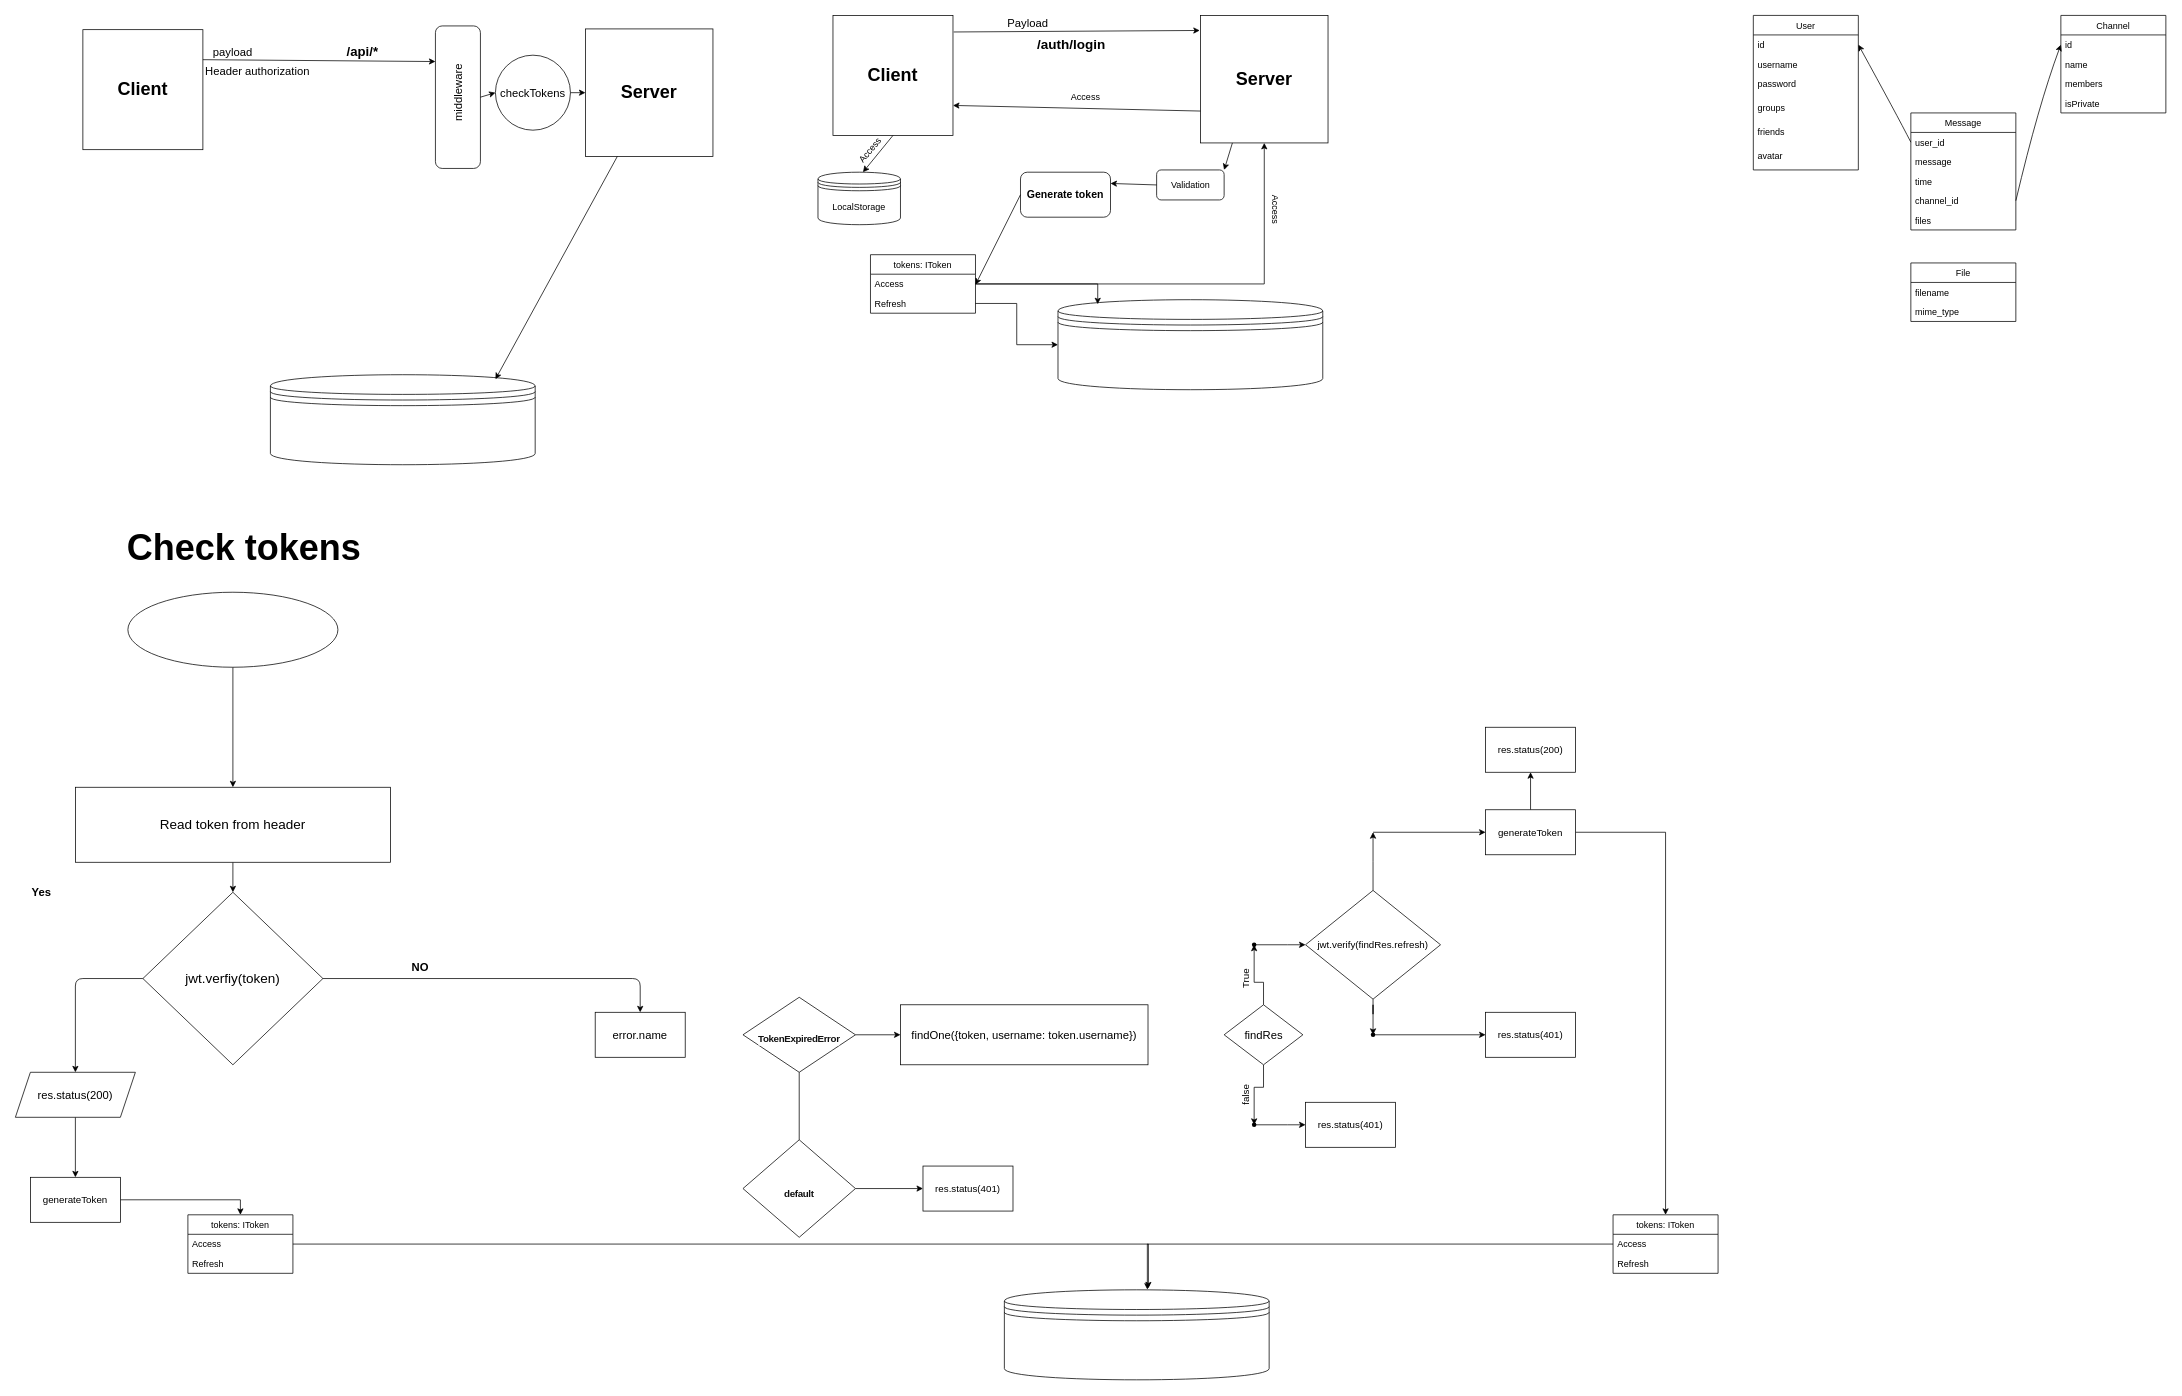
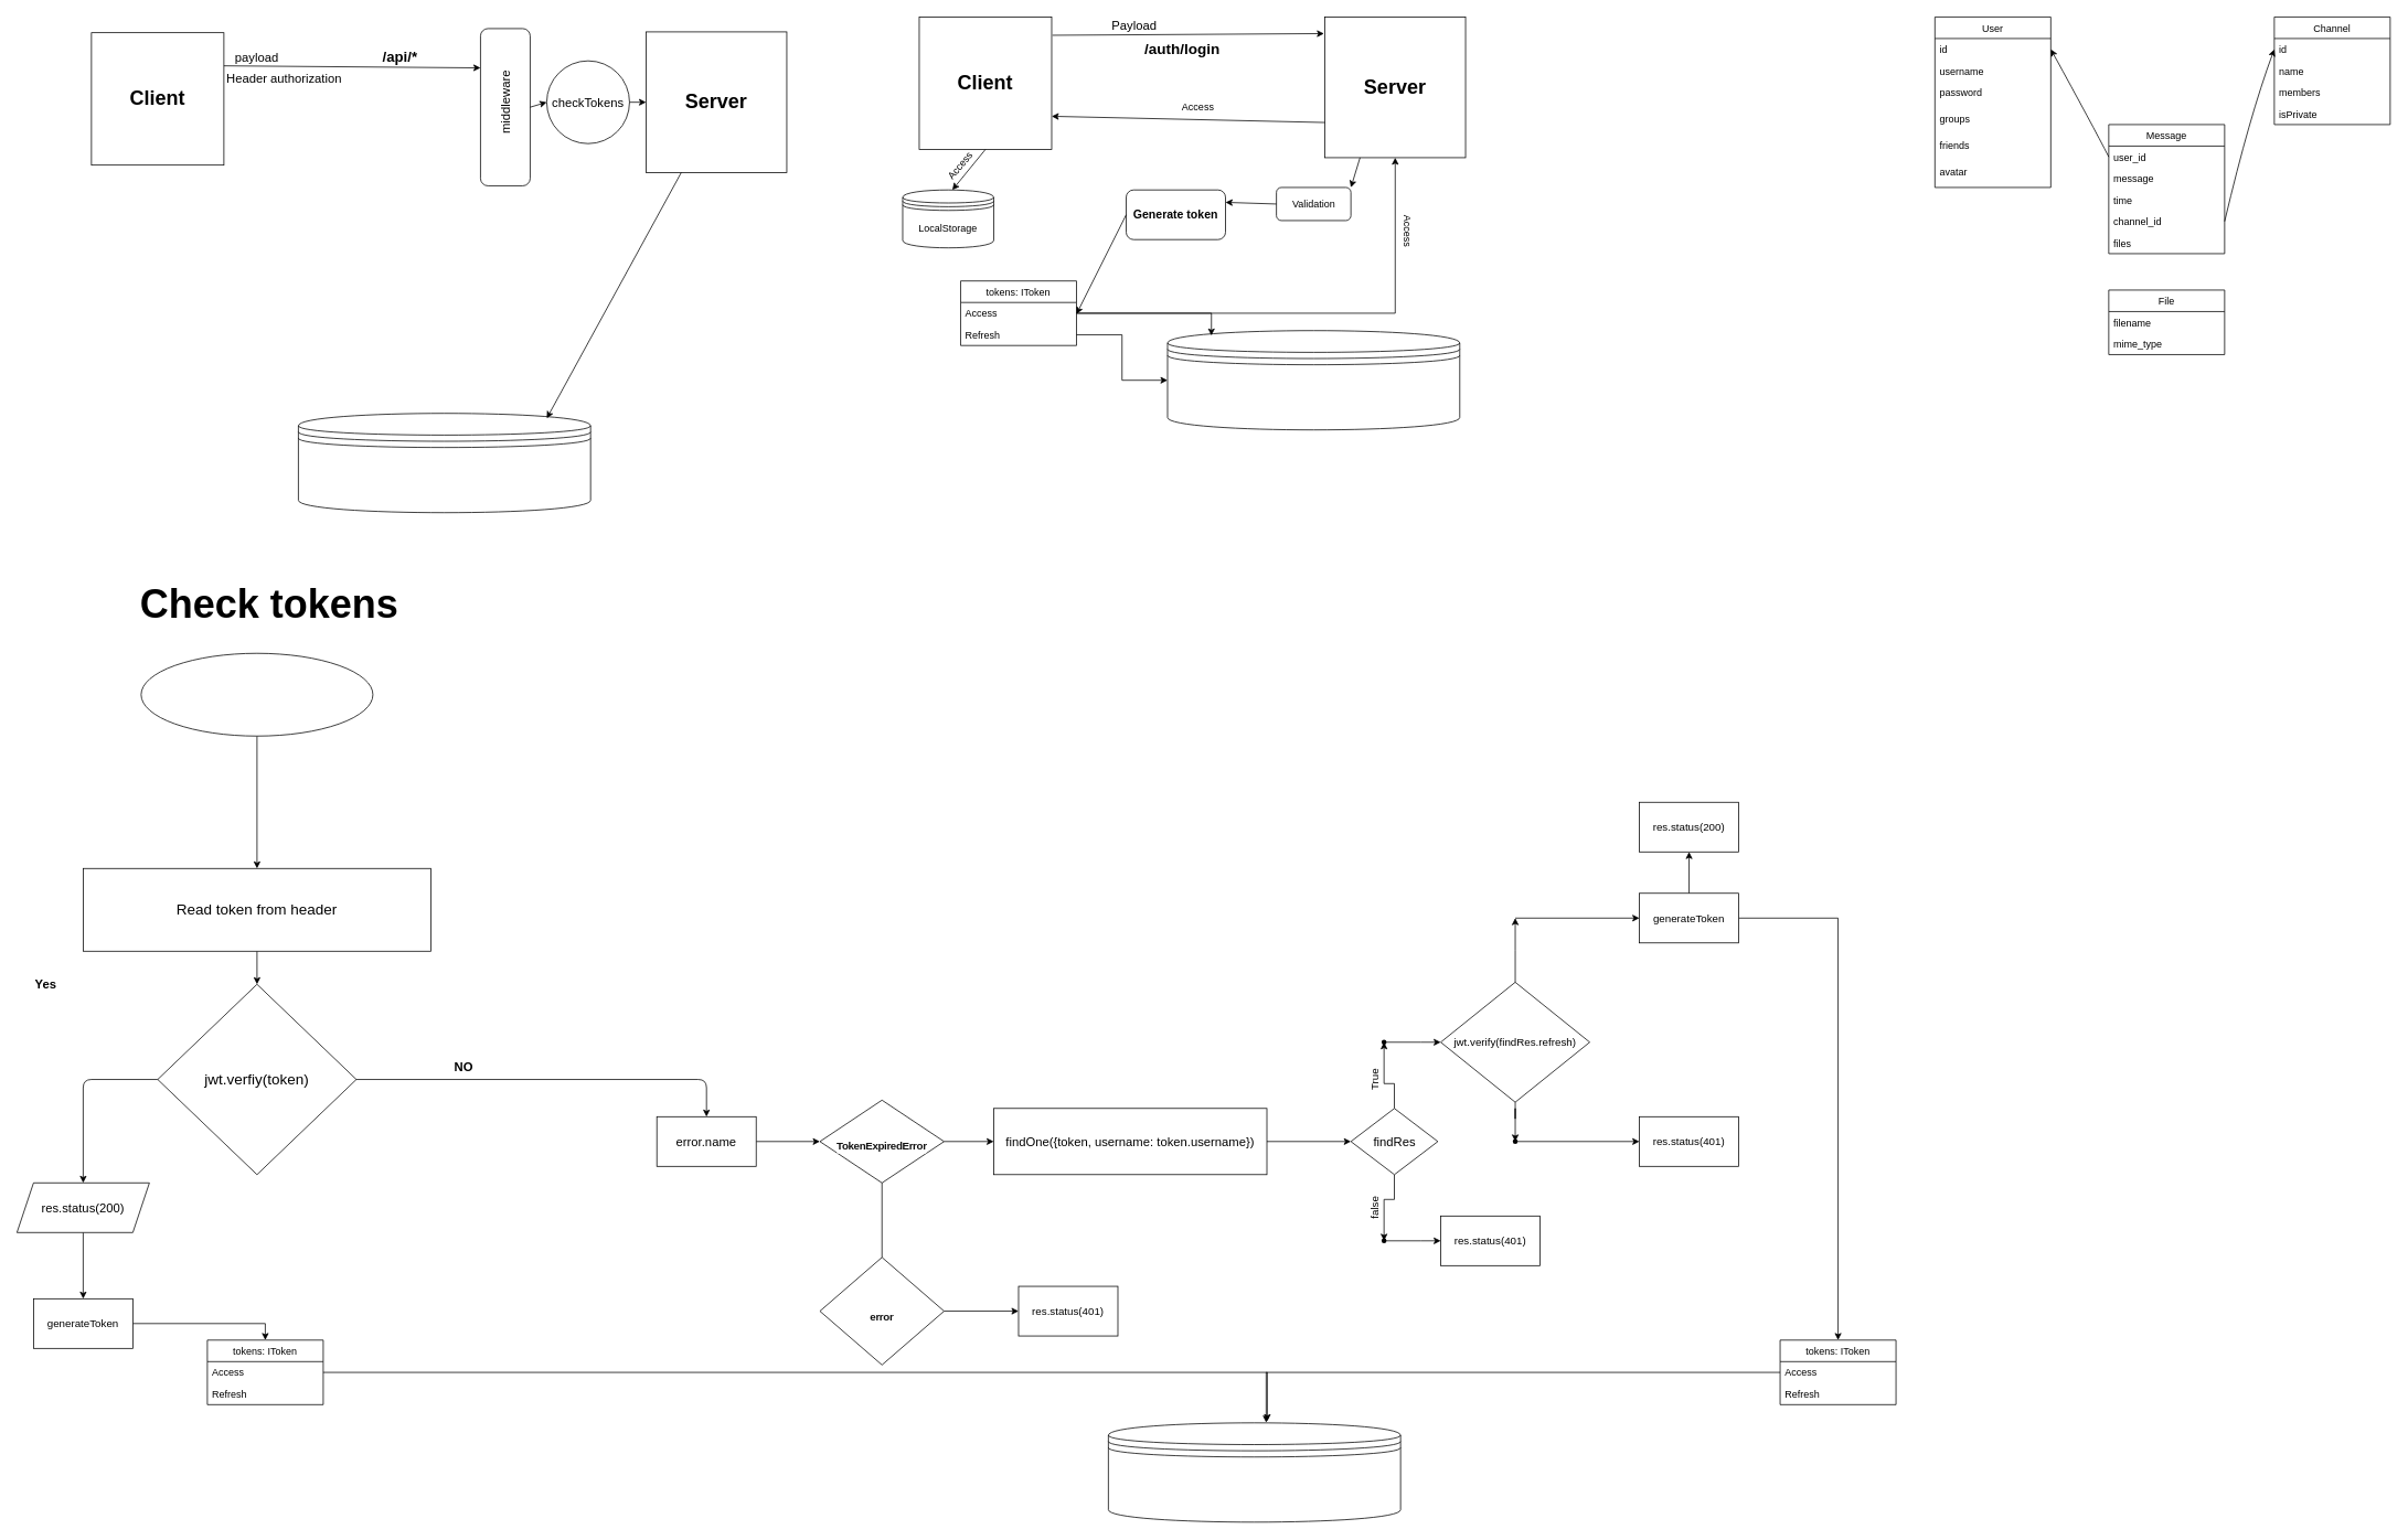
+ <mxCell id="73" value="" style="edgeStyle=orthogonalEdgeStyle;rounded=0;orthogonalLoop=1;jettySize=auto;html=1;fontSize=15;" edge="1" parent="1" source="74" target="76"><mxGeometry relative="1" as="geometry" /></mxCell>
+ <mxCell id="77" value="" style="edgeStyle=orthogonalEdgeStyle;rounded=0;orthogonalLoop=1;jettySize=auto;html=1;fontSize=13;" edge="1" parent="1" source="78" target="85"><mxGeometry relative="1" as="geometry" /></mxCell>
- <mxCell id="80" value="&lt;h3 style=&quot;box-sizing: border-box ; color: rgb(17 , 17 , 17) ; margin: 16px 0px 4px ; padding-bottom: 0rem ; line-height: 1.25 ; letter-spacing: -0.03rem ; font-family: &amp;#34;source sans pro&amp;#34; , &amp;#34;lucida grande&amp;#34; , sans-serif ; background-color: rgb(255 , 255 , 255)&quot;&gt;&lt;span style=&quot;font-size: 13px&quot;&gt;default&lt;/span&gt;&lt;/h3&gt;" style="rhombus;whiteSpace=wrap;html=1;fontSize=13;" vertex="1" parent="1"><mxGeometry x="990" y="1519" width="150" height="130" as="geometry" /></mxCell>
+ <mxCell id="80" value="&lt;h3 style=&quot;box-sizing: border-box ; color: rgb(17 , 17 , 17) ; margin: 16px 0px 4px ; padding-bottom: 0rem ; line-height: 1.25 ; letter-spacing: -0.03rem ; font-family: &amp;#34;source sans pro&amp;#34; , &amp;#34;lucida grande&amp;#34; , sans-serif ; background-color: rgb(255 , 255 , 255)&quot;&gt;&lt;span style=&quot;font-size: 13px&quot;&gt;error&lt;/span&gt;&lt;/h3&gt;" style="rhombus;whiteSpace=wrap;html=1;fontSize=13;" vertex="1" parent="1"><mxGeometry x="990" y="1519" width="150" height="130" as="geometry" /></mxCell>
